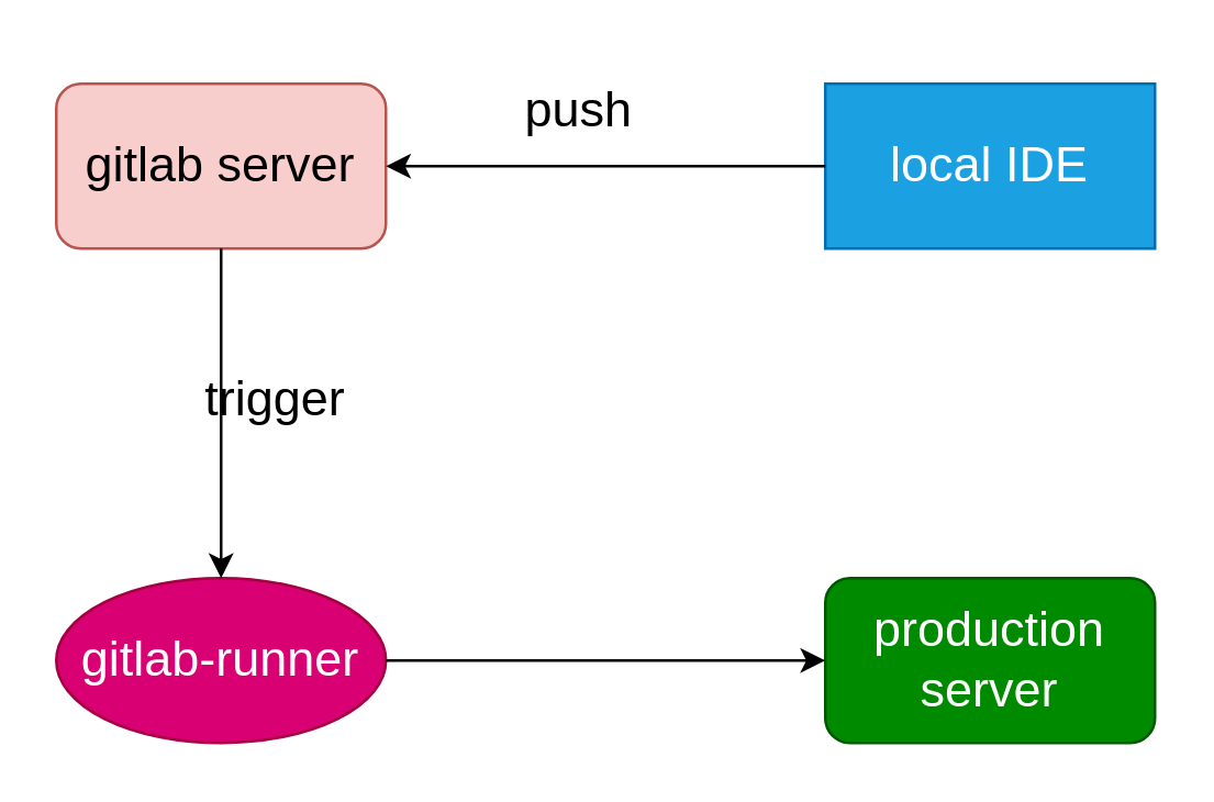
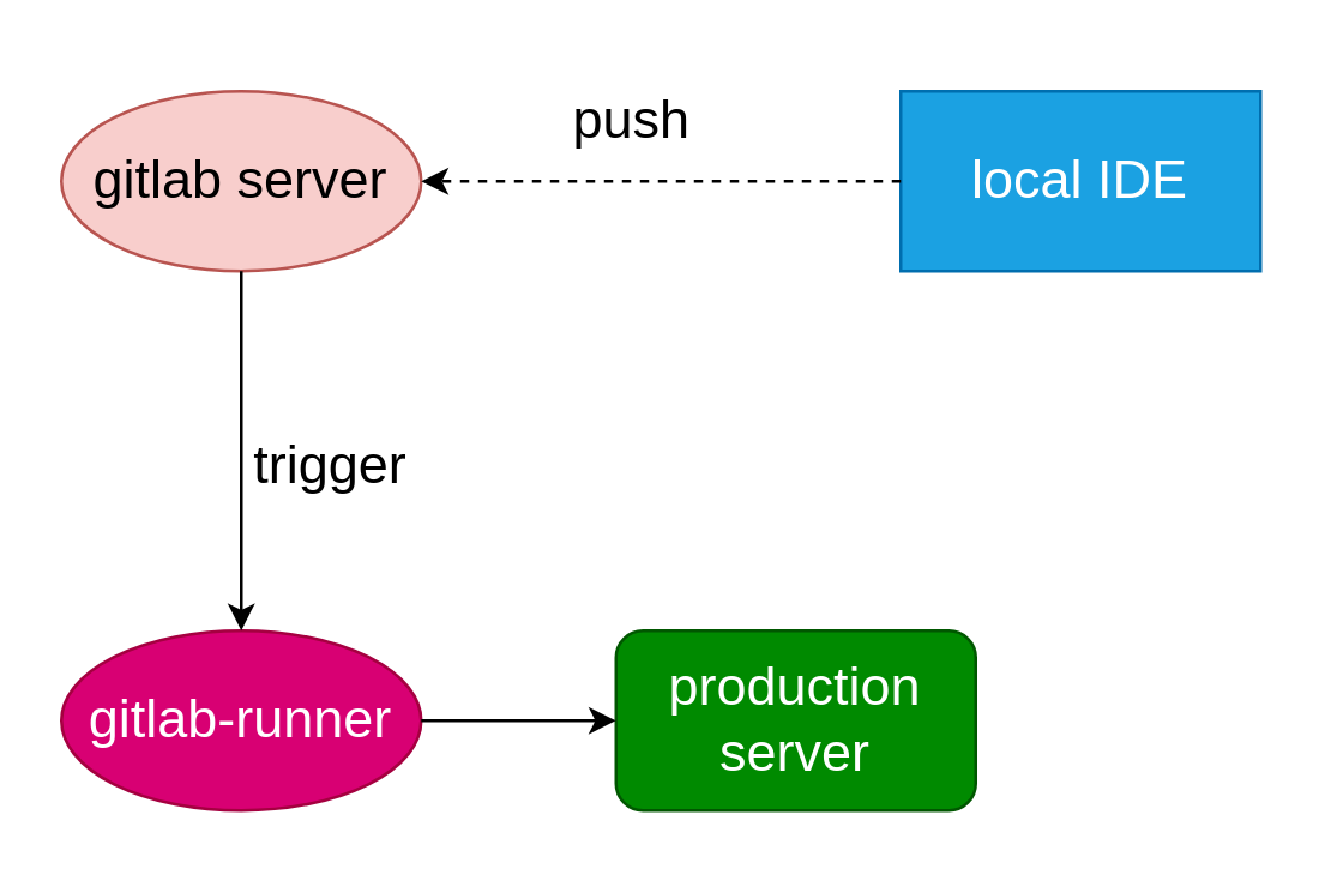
- <mxCell id="2" value="&lt;font style=&quot;font-size: 18px;&quot;&gt;gitlab server&lt;/font&gt;" style="rounded=1;whiteSpace=wrap;html=1;fillColor=#f8cecc;strokeColor=#b85450;" vertex="1" parent="1"><mxGeometry x="20" y="30" width="120" height="60" as="geometry" /></mxCell>
+ <mxCell id="2" value="&lt;font style=&quot;font-size: 18px;&quot;&gt;gitlab server&lt;/font&gt;" style="ellipse;whiteSpace=wrap;html=1;fillColor=#f8cecc;strokeColor=#b85450;" vertex="1" parent="1"><mxGeometry x="20" y="30" width="120" height="60" as="geometry" /></mxCell>
- <mxCell id="9" value="" style="endArrow=classic;html=1;rounded=0;fontSize=18;exitX=0;exitY=0.5;exitDx=0;exitDy=0;entryX=1;entryY=0.5;entryDx=0;entryDy=0;" edge="1" parent="1" source="8" target="2"><mxGeometry width="50" height="50" relative="1" as="geometry"><mxPoint x="220" y="240" as="sourcePoint" /><mxPoint x="270" y="190" as="targetPoint" /></mxGeometry></mxCell>
+ <mxCell id="9" value="" style="endArrow=classic;html=1;rounded=0;fontSize=18;exitX=0;exitY=0.5;exitDx=0;exitDy=0;entryX=1;entryY=0.5;entryDx=0;entryDy=0;dashed=1;" edge="1" parent="1" source="8" target="2"><mxGeometry width="50" height="50" relative="1" as="geometry"><mxPoint x="220" y="240" as="sourcePoint" /><mxPoint x="270" y="190" as="targetPoint" /></mxGeometry></mxCell>
- <mxCell id="7" value="trigger" style="text;html=1;strokeColor=none;fillColor=none;align=center;verticalAlign=middle;whiteSpace=wrap;rounded=0;fontSize=18;" vertex="1" parent="1"><mxGeometry x="70" y="130" width="60" height="30" as="geometry" /></mxCell>
+ <mxCell id="7" value="trigger" style="text;html=1;strokeColor=none;fillColor=none;align=center;verticalAlign=middle;whiteSpace=wrap;rounded=0;fontSize=18;" vertex="1" parent="1"><mxGeometry x="80" y="140" width="60" height="30" as="geometry" /></mxCell>
- <mxCell id="4" value="production server" style="rounded=1;whiteSpace=wrap;html=1;fontSize=18;fillColor=#008a00;strokeColor=#005700;fontColor=#ffffff;" vertex="1" parent="1"><mxGeometry x="300" y="210" width="120" height="60" as="geometry" /></mxCell>
+ <mxCell id="4" value="production server" style="rounded=1;whiteSpace=wrap;html=1;fontSize=18;fillColor=#008a00;strokeColor=#005700;fontColor=#ffffff;" vertex="1" parent="1"><mxGeometry x="205" y="210" width="120" height="60" as="geometry" /></mxCell>
